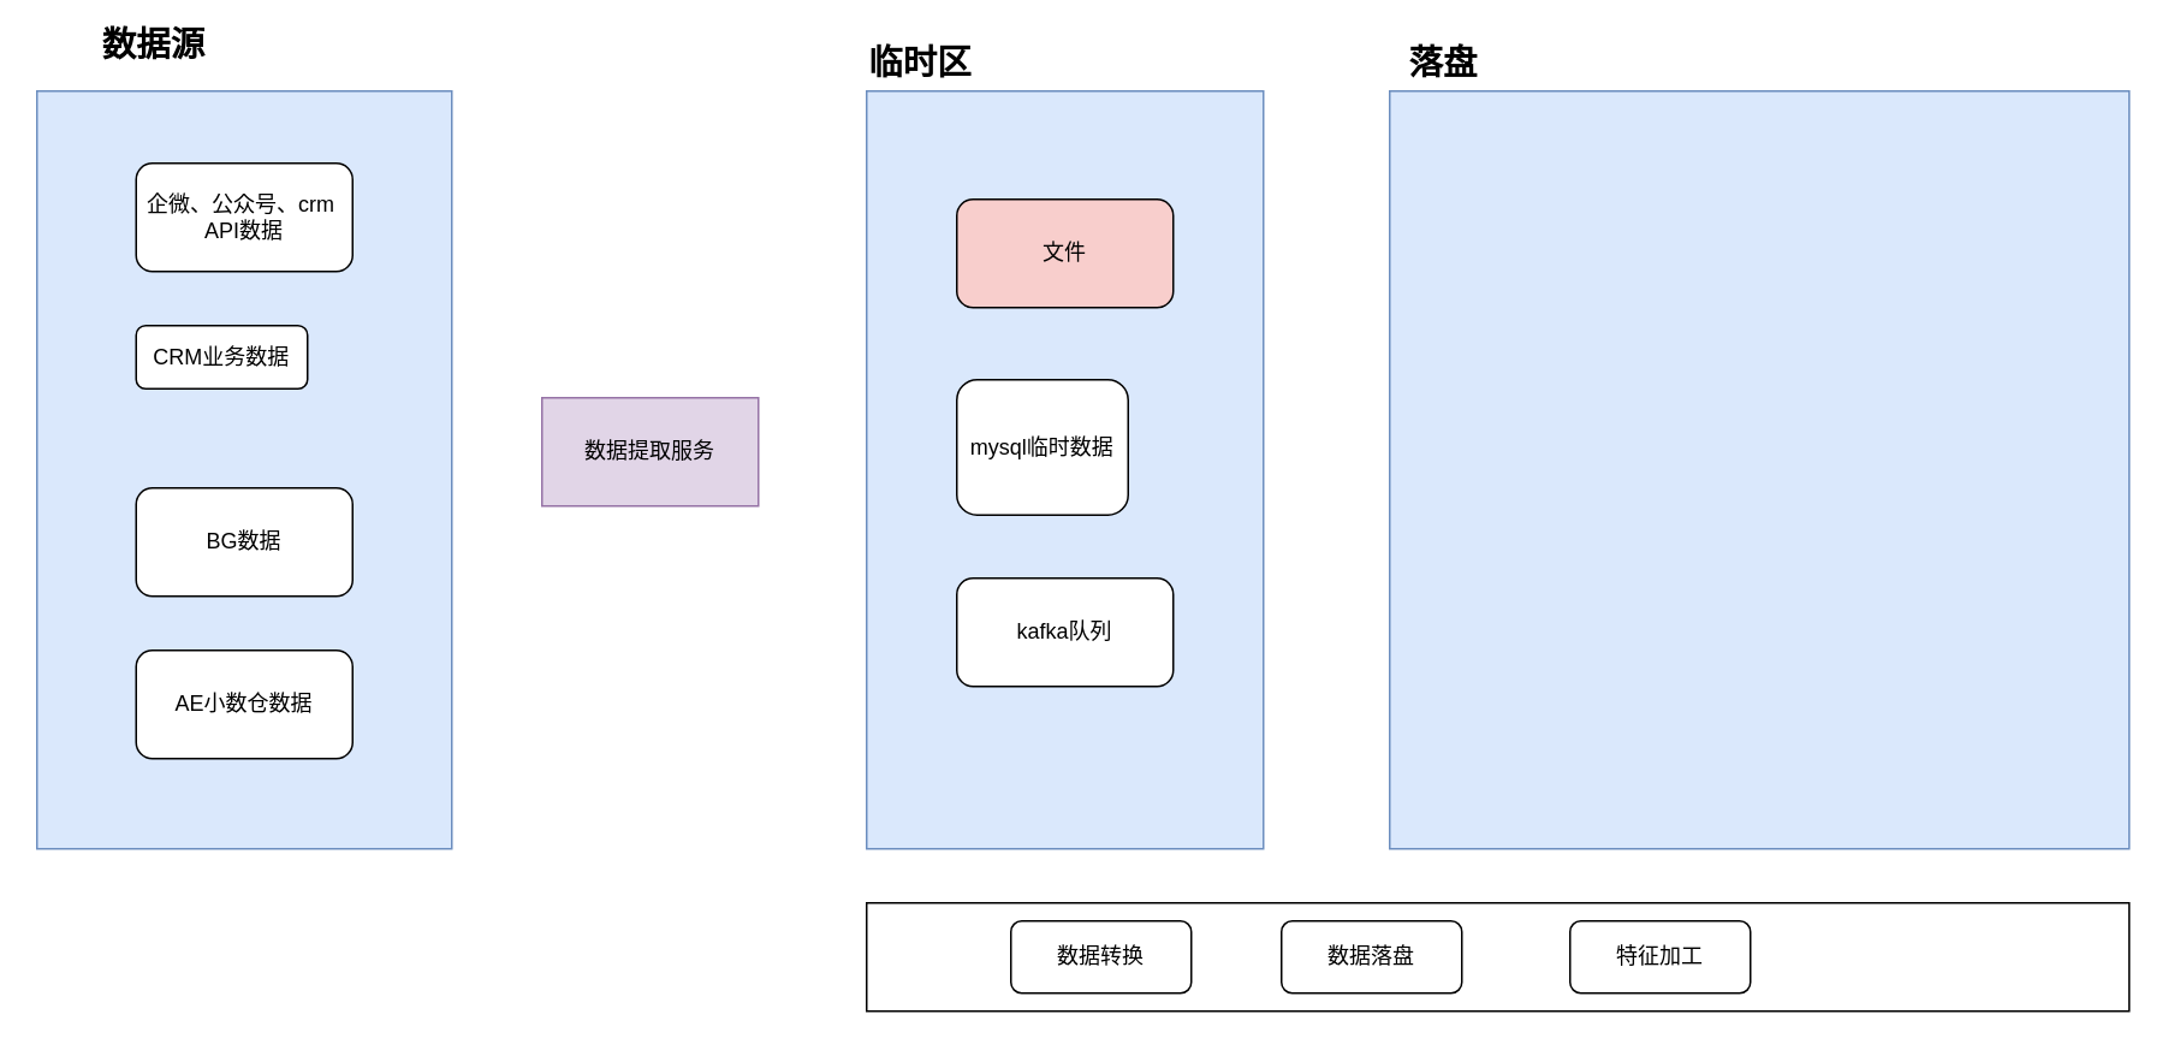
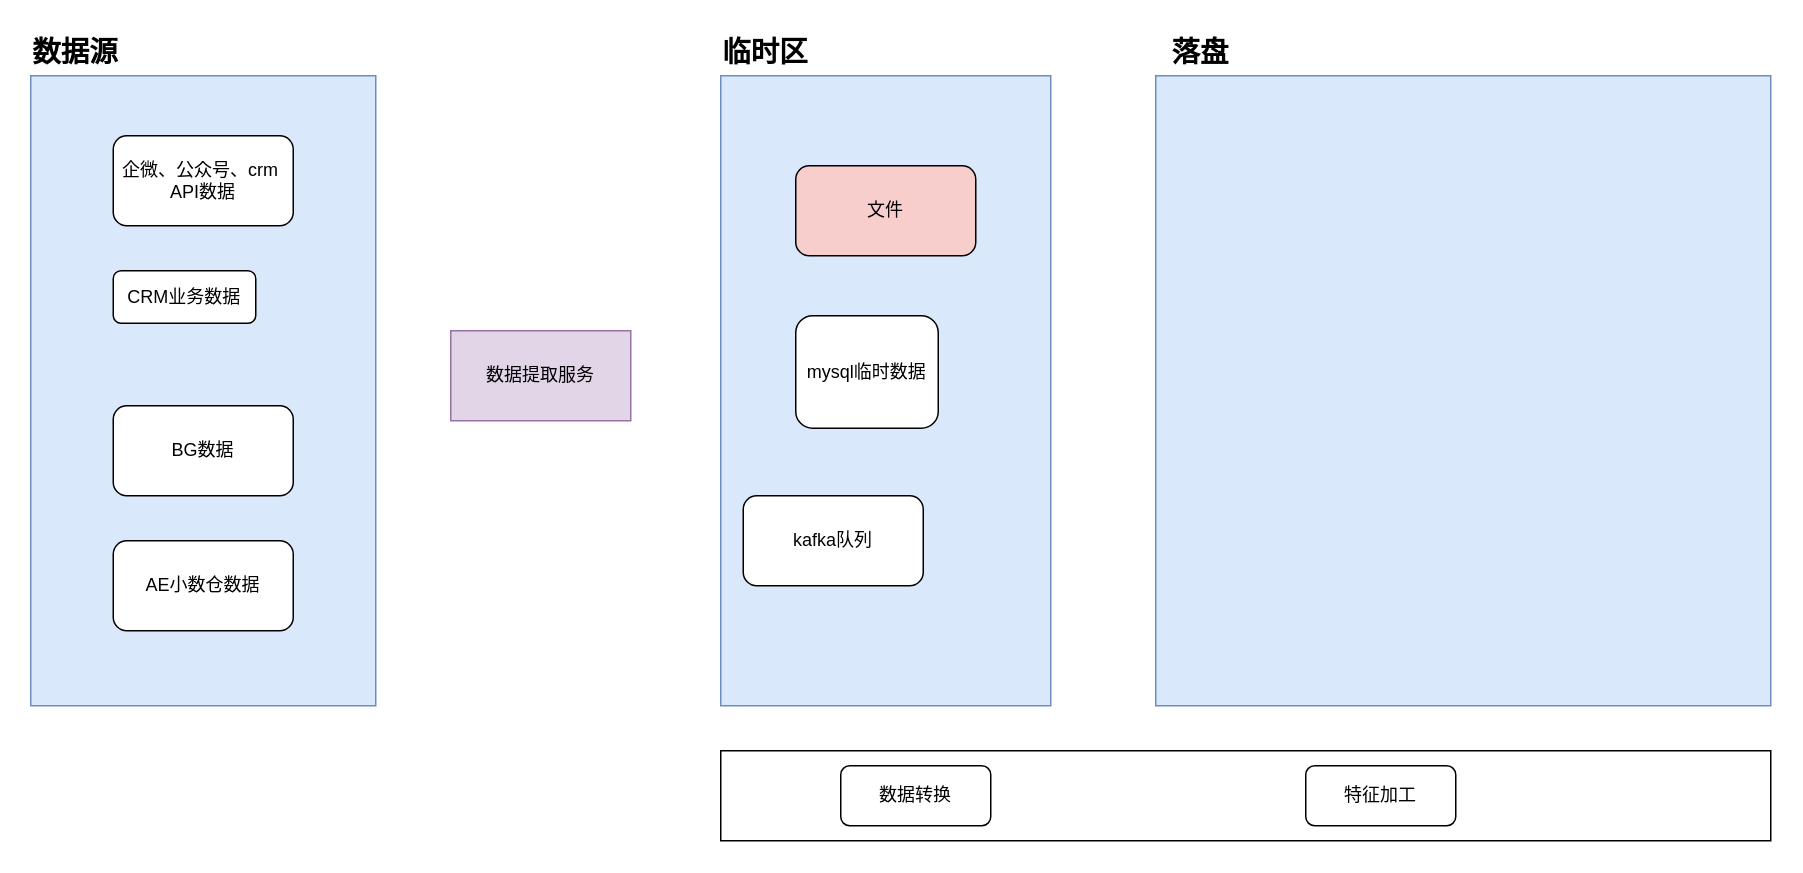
- <mxCell id="14" value="数据源" style="text;html=1;align=center;verticalAlign=middle;whiteSpace=wrap;rounded=0;fontSize=19;fontStyle=1" vertex="1" parent="1"><mxGeometry x="55" y="10" width="60" height="30" as="geometry" /></mxCell>
+ <mxCell id="14" value="数据源" style="text;html=1;align=center;verticalAlign=middle;whiteSpace=wrap;rounded=0;fontSize=19;fontStyle=1" vertex="1" parent="1"><mxGeometry x="20" y="20" width="60" height="30" as="geometry" /></mxCell>
- <mxCell id="11" value="kafka队列" style="rounded=1;whiteSpace=wrap;html=1;" vertex="1" parent="1"><mxGeometry x="530" y="320" width="120" height="60" as="geometry" /></mxCell>
+ <mxCell id="11" value="kafka队列" style="rounded=1;whiteSpace=wrap;html=1;" vertex="1" parent="1"><mxGeometry x="495" y="330" width="120" height="60" as="geometry" /></mxCell>
- <mxCell id="18" value="数据落盘" style="rounded=1;whiteSpace=wrap;html=1;" vertex="1" parent="1"><mxGeometry x="710" y="510" width="100" height="40" as="geometry" /></mxCell>
